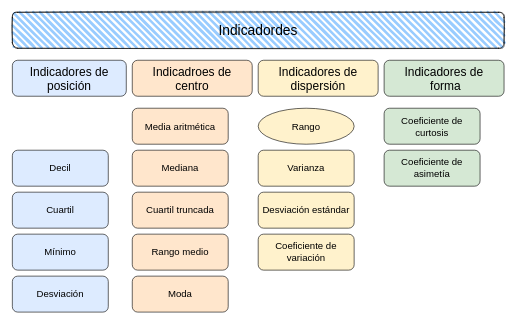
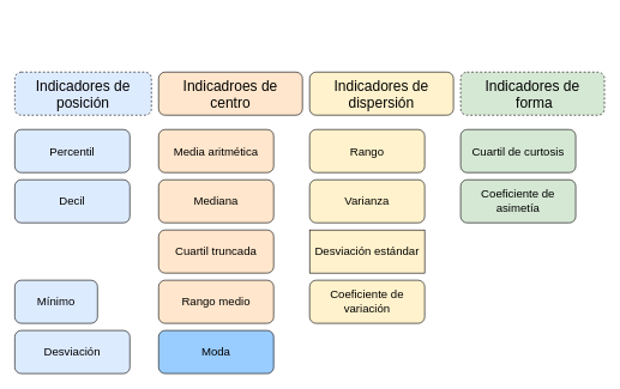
- <mxCell id="2" value="&lt;span style=&quot;font-size: 23px;&quot;&gt;Indicadordes&lt;/span&gt;" style="rounded=1;whiteSpace=wrap;html=1;strokeWidth=1;fillWeight=4;hachureGap=8;hachureAngle=45;fillColor=#99CCFF;sketch=1;fontFamily=Helvetica;fontSource=https%3A%2F%2Ffonts.googleapis.com%2Fcss%3Ffamily%3DComing%2BSoon;fontSize=23;strokeColor=#000000;fontStyle=0" parent="1" vertex="1"><mxGeometry width="820" height="60" as="geometry" x="20" y="20" /></mxCell>
- <mxCell id="3" value="Indicadores de posición" style="rounded=1;whiteSpace=wrap;html=1;fontSize=20;fillColor=#DDEBFF;strokeColor=#000000;strokeWidth=1;" parent="1" vertex="1"><mxGeometry y="100" width="190" height="60" as="geometry" x="20" /></mxCell>
+ <mxCell id="3" value="Indicadores de posición" style="rounded=1;whiteSpace=wrap;html=1;fontSize=20;fillColor=#DDEBFF;strokeColor=#000000;strokeWidth=1;dashed=1;" parent="1" vertex="1"><mxGeometry y="100" width="190" height="60" as="geometry" x="20" /></mxCell>
- <mxCell id="6" value="Indicadores de&lt;br&gt;&amp;nbsp;forma" style="rounded=1;whiteSpace=wrap;html=1;fontSize=20;fillColor=#d5e8d4;strokeWidth=1;strokeColor=#000000;" parent="1" vertex="1"><mxGeometry x="640" y="100" width="200" height="60" as="geometry" /></mxCell>
+ <mxCell id="6" value="Indicadores de&lt;br&gt;&amp;nbsp;forma" style="rounded=1;whiteSpace=wrap;html=1;fontSize=20;fillColor=#d5e8d4;strokeWidth=1;strokeColor=#000000;dashed=1;" parent="1" vertex="1"><mxGeometry x="640" y="100" width="200" height="60" as="geometry" /></mxCell>
+ <mxCell id="18" value="Percentil" style="rounded=1;whiteSpace=wrap;html=1;fontSize=16;fillColor=#DDEBFF;strokeColor=#000000;strokeWidth=1;" parent="1" vertex="1"><mxGeometry y="180" width="160" height="60" as="geometry" x="20" /></mxCell>
- <mxCell id="10" value="Rango" style="ellipse;whiteSpace=wrap;html=1;fontSize=16;fillColor=#fff2cc;strokeColor=#000000;strokeWidth=1;" parent="1" vertex="1"><mxGeometry x="430" y="180" width="160" height="60" as="geometry" /></mxCell>
+ <mxCell id="10" value="Rango" style="rounded=1;whiteSpace=wrap;html=1;fontSize=16;fillColor=#fff2cc;strokeColor=#000000;strokeWidth=1;" parent="1" vertex="1"><mxGeometry x="430" y="180" width="160" height="60" as="geometry" /></mxCell>
- <mxCell id="12" value="Coeficiente de curtosis" style="rounded=1;whiteSpace=wrap;html=1;fontSize=16;fillColor=#d5e8d4;strokeWidth=1;strokeColor=#000000;" parent="1" vertex="1"><mxGeometry x="640" y="180" width="160" height="60" as="geometry" /></mxCell>
+ <mxCell id="12" value="Cuartil de curtosis" style="rounded=1;whiteSpace=wrap;html=1;fontSize=16;fillColor=#d5e8d4;strokeWidth=1;strokeColor=#000000;" parent="1" vertex="1"><mxGeometry x="640" y="180" width="160" height="60" as="geometry" /></mxCell>
- <mxCell id="16" value="Cuartil" style="rounded=1;whiteSpace=wrap;html=1;fontSize=16;fillColor=#DDEBFF;strokeColor=#000000;strokeWidth=1;" parent="1" vertex="1"><mxGeometry y="320" width="160" height="60" as="geometry" x="20" /></mxCell>
- <mxCell id="8" value="Desviación estándar" style="rounded=1;whiteSpace=wrap;html=1;fontSize=16;fillColor=#fff2cc;strokeColor=#000000;strokeWidth=1;" parent="1" vertex="1"><mxGeometry x="430" y="320" width="160" height="60" as="geometry" /></mxCell>
+ <mxCell id="8" value="Desviación estándar" style="whiteSpace=wrap;html=1;fontSize=16;fillColor=#fff2cc;strokeColor=#000000;strokeWidth=1;rounded=0;" parent="1" vertex="1"><mxGeometry x="430" y="320" width="160" height="60" as="geometry" /></mxCell>
- <mxCell id="15" value="Mínimo" style="rounded=1;whiteSpace=wrap;html=1;fontSize=16;fillColor=#DDEBFF;strokeColor=#000000;strokeWidth=1;" parent="1" vertex="1"><mxGeometry y="390" width="160" height="60" as="geometry" x="20" /></mxCell>
+ <mxCell id="15" value="Mínimo" style="rounded=1;whiteSpace=wrap;html=1;fontSize=16;fillColor=#DDEBFF;strokeColor=#000000;strokeWidth=1;" parent="1" vertex="1"><mxGeometry x="20" y="390" width="115" height="60" as="geometry" /></mxCell>
- <mxCell id="22" value="Moda" style="rounded=1;whiteSpace=wrap;html=1;fontSize=16;fillColor=#FFE6CC;strokeWidth=1;strokeColor=#000000;" parent="1" vertex="1"><mxGeometry x="220" y="460" width="160" height="60" as="geometry" /></mxCell>
+ <mxCell id="22" value="Moda" style="rounded=1;whiteSpace=wrap;html=1;fontSize=16;fillColor=#99ccff;strokeWidth=1;strokeColor=#000000;" parent="1" vertex="1"><mxGeometry x="220" y="460" width="160" height="60" as="geometry" /></mxCell>
